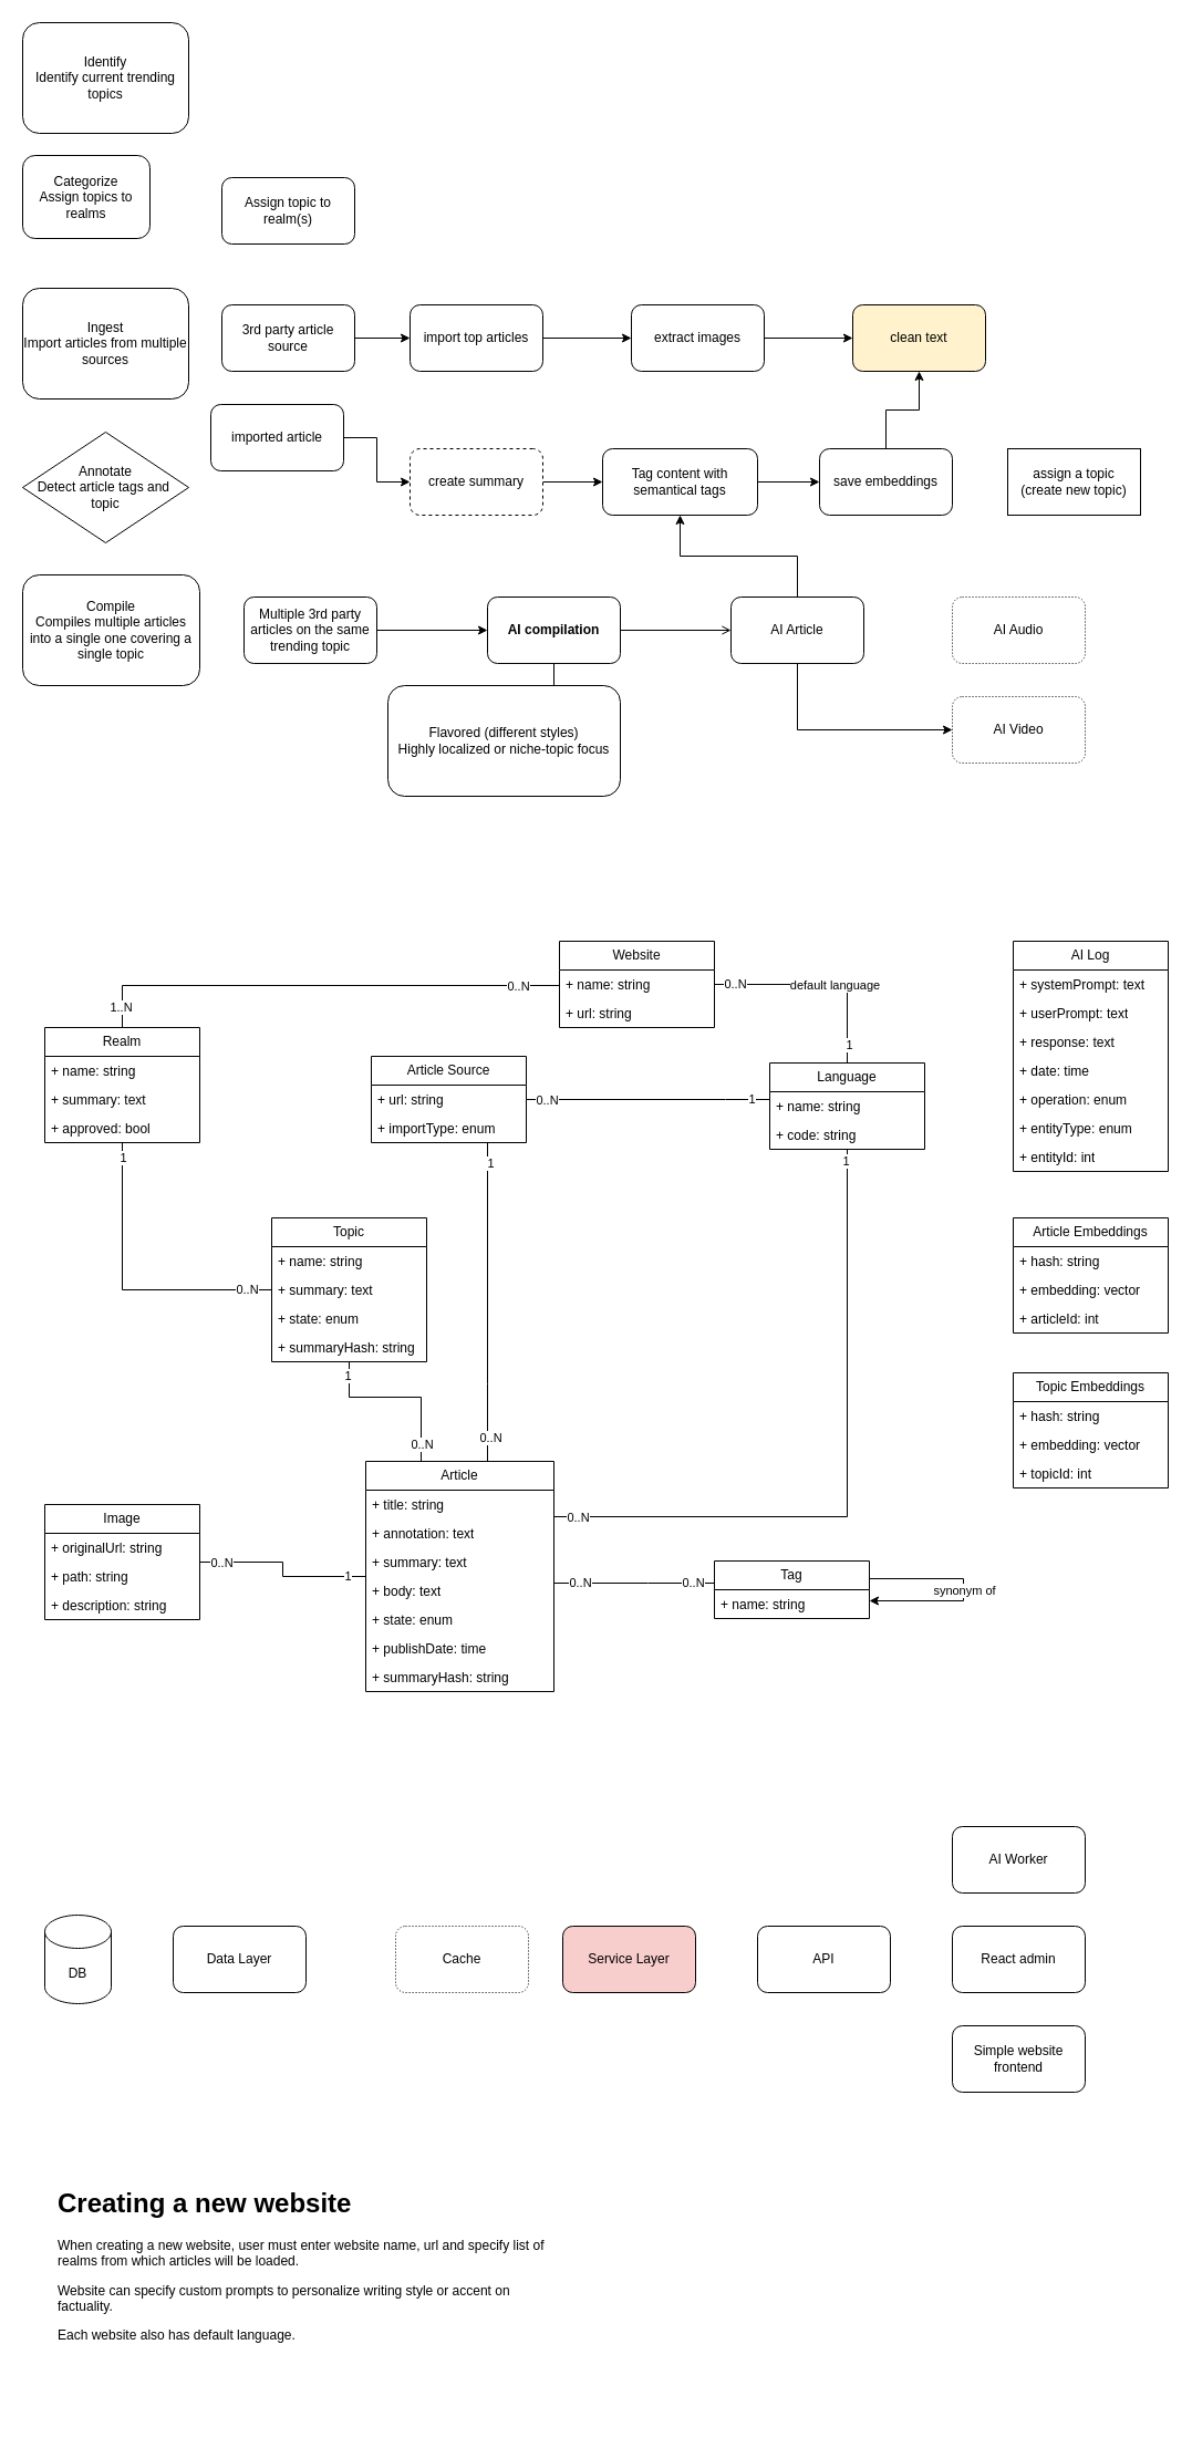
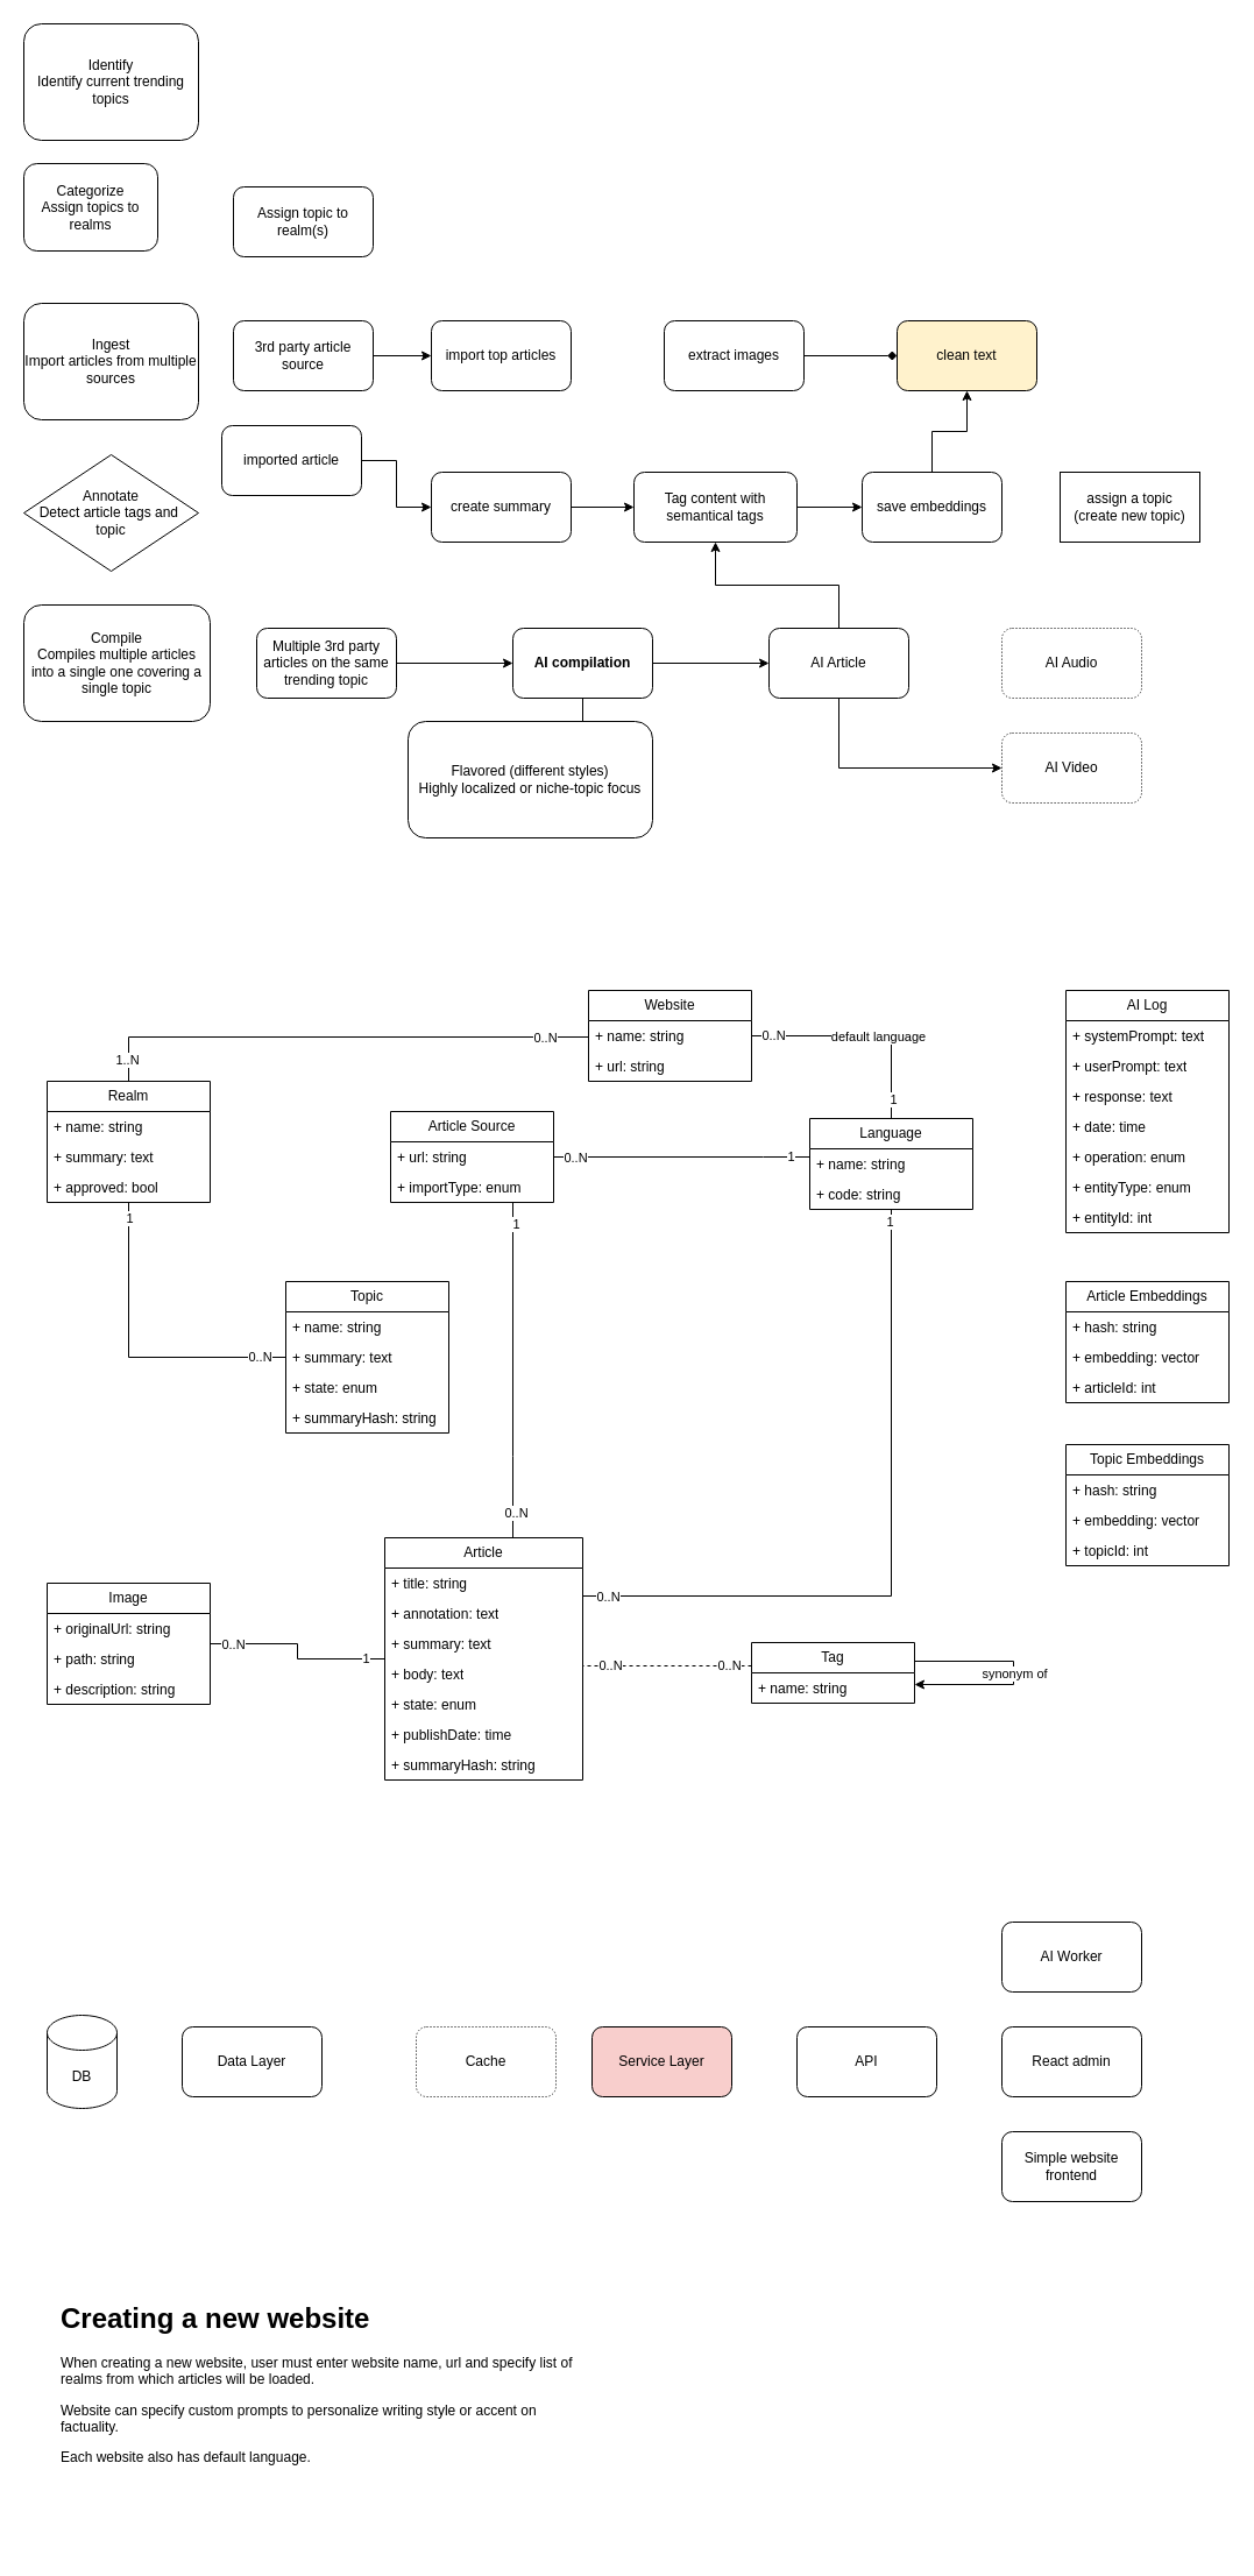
- <mxCell id="15" value="" style="edgeStyle=orthogonalEdgeStyle;rounded=0;orthogonalLoop=1;jettySize=auto;html=1;" parent="1" source="16" target="90" edge="1"><mxGeometry relative="1" as="geometry" /></mxCell>
- <mxCell id="89" value="" style="edgeStyle=orthogonalEdgeStyle;rounded=0;orthogonalLoop=1;jettySize=auto;html=1;" parent="1" source="90" target="91" edge="1"><mxGeometry relative="1" as="geometry" /></mxCell>
+ <mxCell id="89" value="" style="edgeStyle=orthogonalEdgeStyle;rounded=0;orthogonalLoop=1;jettySize=auto;html=1;endArrow=diamond;" parent="1" source="90" target="91" edge="1"><mxGeometry relative="1" as="geometry" /></mxCell>
- <mxCell id="88" value="create summary" style="rounded=1;whiteSpace=wrap;html=1;flipH=1;dashed=1;" parent="1" vertex="1"><mxGeometry x="370" y="405" width="120" height="60" as="geometry" /></mxCell>
+ <mxCell id="88" value="create summary" style="rounded=1;whiteSpace=wrap;html=1;flipH=1;" parent="1" vertex="1"><mxGeometry x="370" y="405" width="120" height="60" as="geometry" /></mxCell>
- <mxCell id="3" value="" style="edgeStyle=orthogonalEdgeStyle;rounded=0;orthogonalLoop=1;jettySize=auto;html=1;endArrow=open;" parent="1" source="5" target="8" edge="1"><mxGeometry relative="1" as="geometry" /></mxCell>
+ <mxCell id="3" value="" style="edgeStyle=orthogonalEdgeStyle;rounded=0;orthogonalLoop=1;jettySize=auto;html=1;" parent="1" source="5" target="8" edge="1"><mxGeometry relative="1" as="geometry" /></mxCell>
- <mxCell id="40" style="edgeStyle=orthogonalEdgeStyle;rounded=0;orthogonalLoop=1;jettySize=auto;html=1;endArrow=none;endFill=0;" parent="1" source="46" target="23" edge="1"><mxGeometry relative="1" as="geometry"><Array as="points"><mxPoint x="380" y="1262" /><mxPoint x="315" y="1262" /></Array></mxGeometry></mxCell>
- <mxCell id="41" value="1" style="edgeLabel;html=1;align=center;verticalAlign=middle;resizable=0;points=[];" parent="40" vertex="1" connectable="0"><mxGeometry x="0.798" y="-1" relative="1" as="geometry"><mxPoint x="-3" y="-4" as="offset" /></mxGeometry></mxCell>
- <mxCell id="42" value="0..N" style="edgeLabel;html=1;align=center;verticalAlign=middle;resizable=0;points=[];fontFamily=Helvetica;fontSize=11;fontColor=default;labelBackgroundColor=default;" parent="40" vertex="1" connectable="0"><mxGeometry x="-0.793" relative="1" as="geometry"><mxPoint as="offset" /></mxGeometry></mxCell>
- <mxCell id="81" style="edgeStyle=orthogonalEdgeStyle;rounded=0;orthogonalLoop=1;jettySize=auto;html=1;endArrow=none;endFill=0;" parent="1" source="84" target="46" edge="1"><mxGeometry relative="1" as="geometry"><Array as="points"><mxPoint x="585" y="1430" /><mxPoint x="585" y="1430" /></Array></mxGeometry></mxCell>
+ <mxCell id="81" style="edgeStyle=orthogonalEdgeStyle;rounded=0;orthogonalLoop=1;jettySize=auto;html=1;endArrow=none;endFill=0;dashed=1;" parent="1" source="84" target="46" edge="1"><mxGeometry relative="1" as="geometry"><Array as="points"><mxPoint x="585" y="1430" /><mxPoint x="585" y="1430" /></Array></mxGeometry></mxCell>
